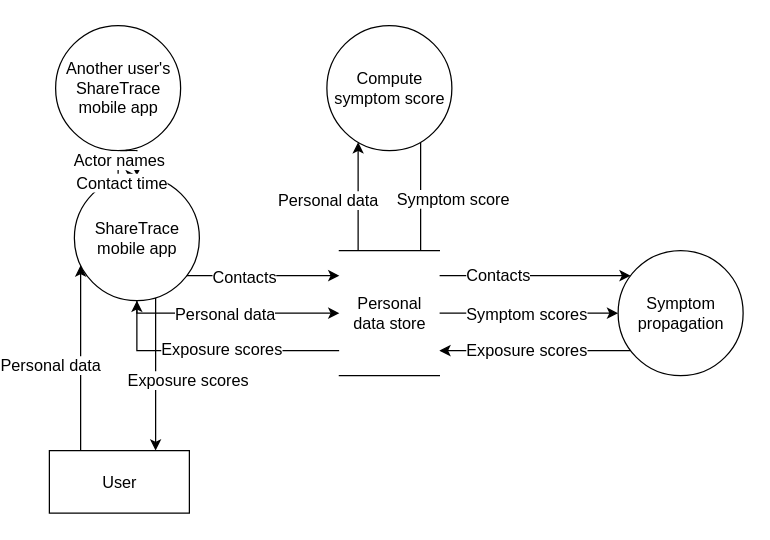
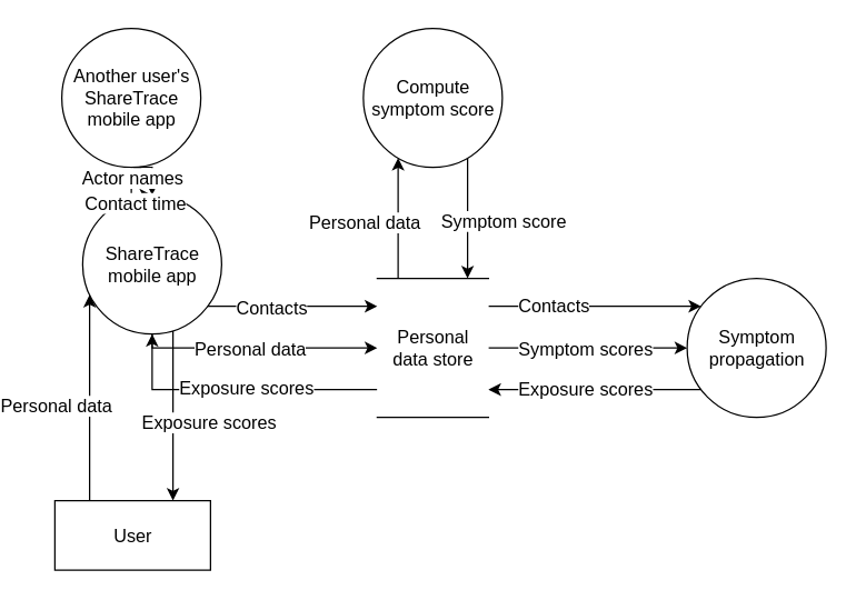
- <mxCell id="2" style="edgeStyle=orthogonalEdgeStyle;rounded=0;orthogonalLoop=1;jettySize=auto;html=1;fontSize=13;endArrow=none;" parent="1" source="4" target="16" edge="1"><mxGeometry relative="1" as="geometry"><Array as="points"><mxPoint x="317" y="160" /><mxPoint x="317" y="160" /></Array></mxGeometry></mxCell>
+ <mxCell id="2" style="edgeStyle=orthogonalEdgeStyle;rounded=0;orthogonalLoop=1;jettySize=auto;html=1;fontSize=13;" parent="1" source="4" target="16" edge="1"><mxGeometry relative="1" as="geometry"><Array as="points"><mxPoint x="317" y="160" /><mxPoint x="317" y="160" /></Array></mxGeometry></mxCell>
